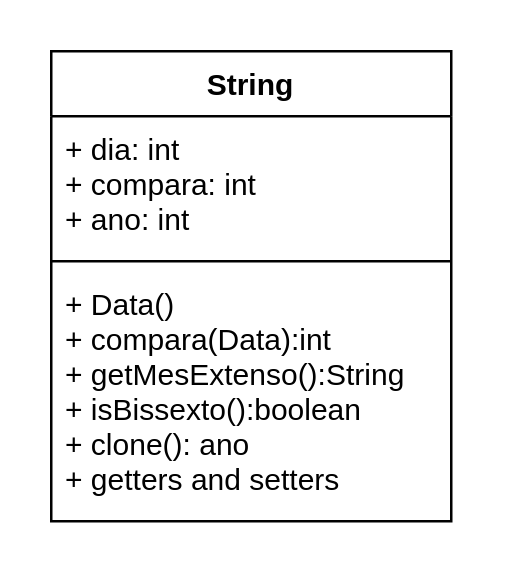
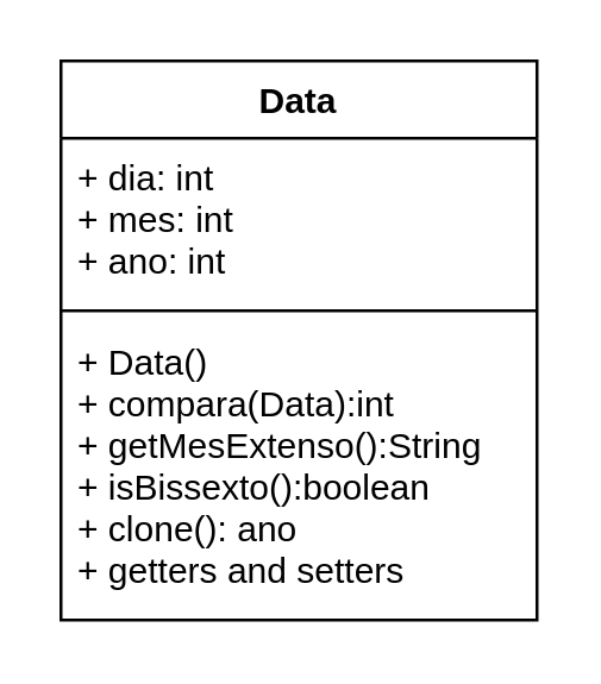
- <mxCell id="2" value="String" style="swimlane;fontStyle=1;align=center;verticalAlign=top;childLayout=stackLayout;horizontal=1;startSize=26;horizontalStack=0;resizeParent=1;resizeParentMax=0;resizeLast=0;collapsible=1;marginBottom=0;" vertex="1" parent="1"><mxGeometry x="20" y="20" width="160" height="188" as="geometry" /></mxCell>
+ <mxCell id="2" value="Data" style="swimlane;fontStyle=1;align=center;verticalAlign=top;childLayout=stackLayout;horizontal=1;startSize=26;horizontalStack=0;resizeParent=1;resizeParentMax=0;resizeLast=0;collapsible=1;marginBottom=0;" vertex="1" parent="1"><mxGeometry x="20" y="20" width="160" height="188" as="geometry" /></mxCell>
- <mxCell id="3" value="+ dia: int&#10;+ compara: int&#10;+ ano: int" style="text;strokeColor=none;fillColor=none;align=left;verticalAlign=top;spacingLeft=4;spacingRight=4;overflow=hidden;rotatable=0;points=[[0,0.5],[1,0.5]];portConstraint=eastwest;" vertex="1" parent="2"><mxGeometry y="26" width="160" height="54" as="geometry" /></mxCell>
+ <mxCell id="3" value="+ dia: int&#10;+ mes: int&#10;+ ano: int" style="text;strokeColor=none;fillColor=none;align=left;verticalAlign=top;spacingLeft=4;spacingRight=4;overflow=hidden;rotatable=0;points=[[0,0.5],[1,0.5]];portConstraint=eastwest;" vertex="1" parent="2"><mxGeometry y="26" width="160" height="54" as="geometry" /></mxCell>
